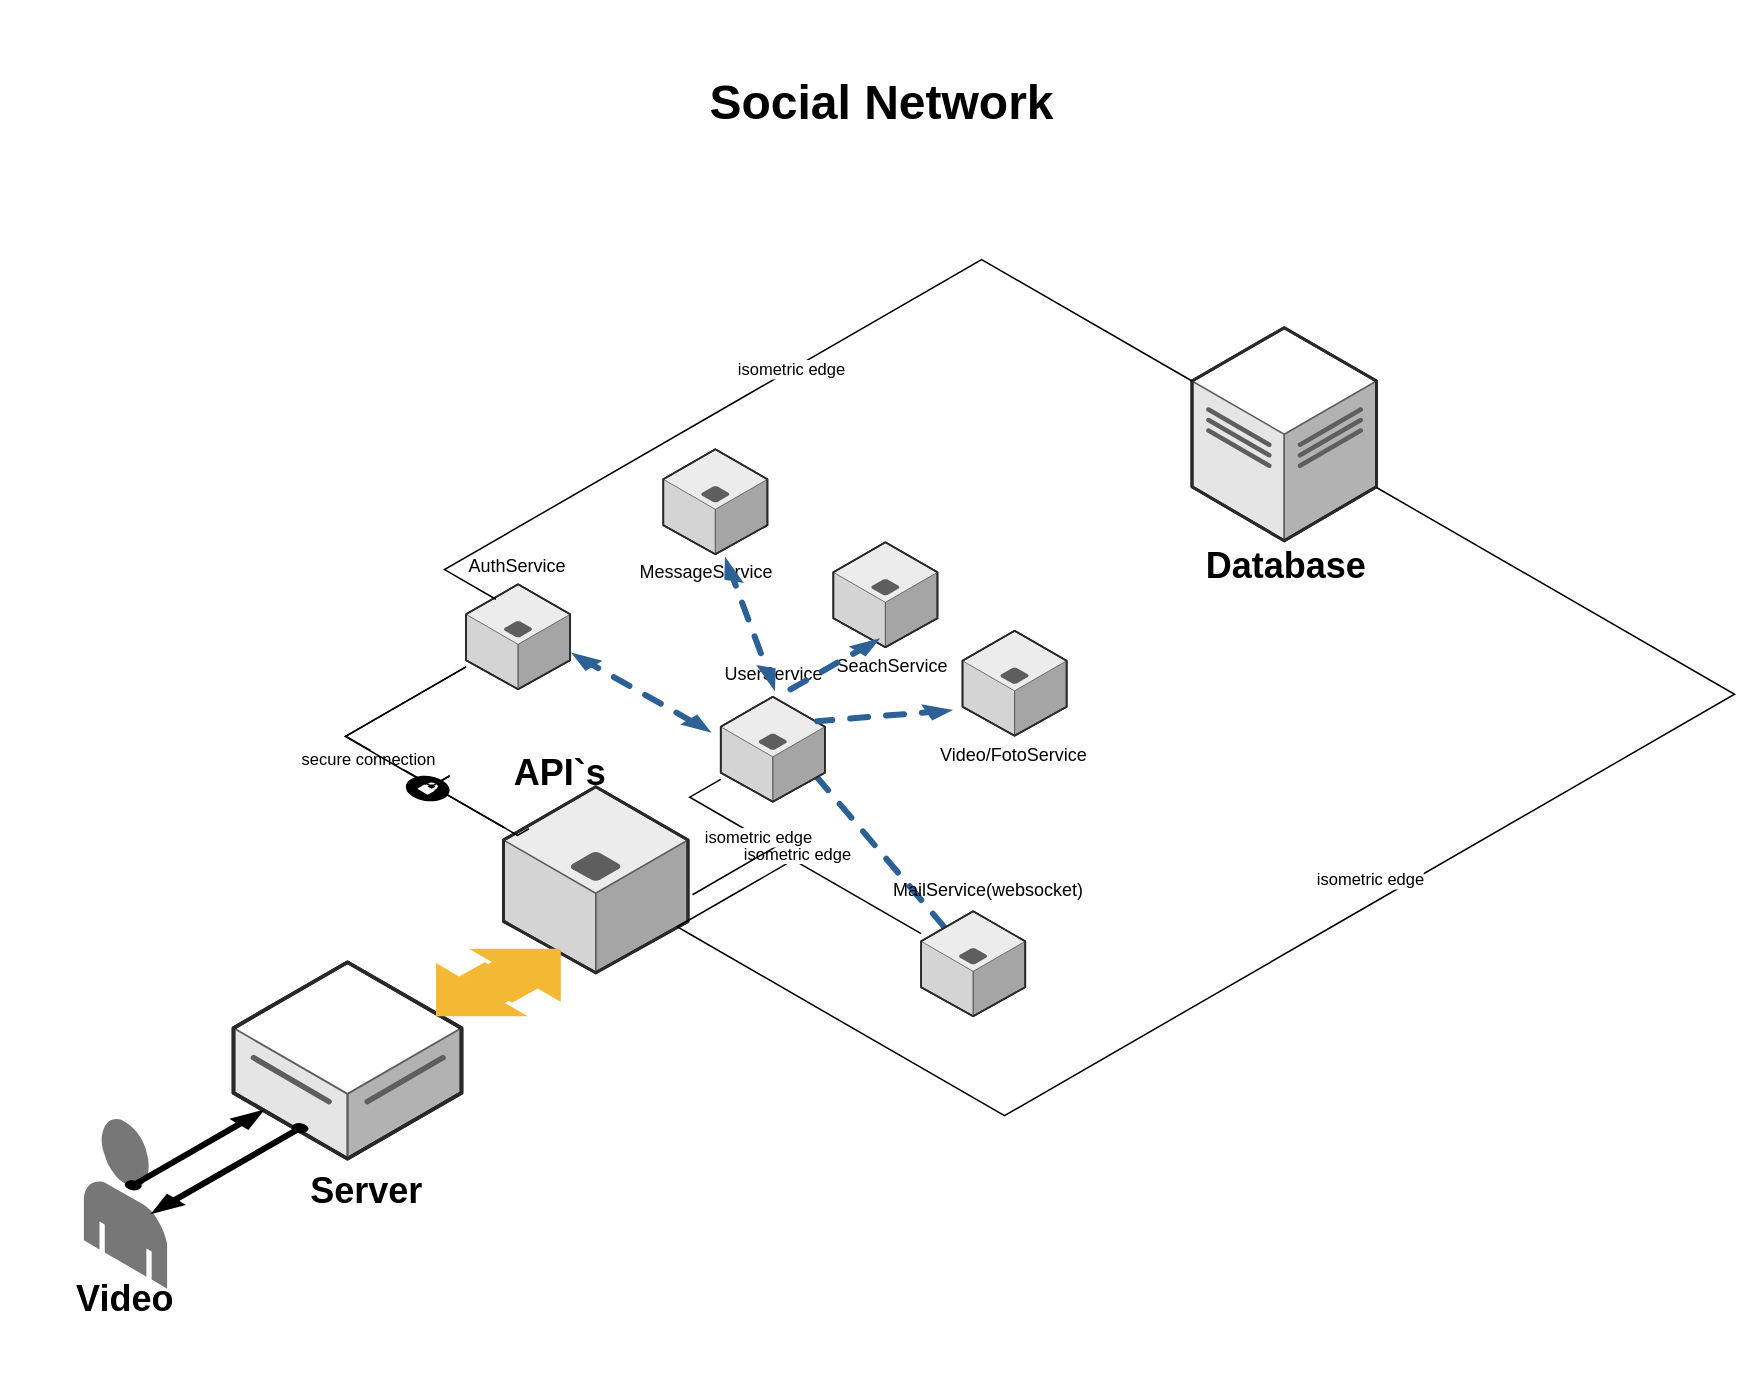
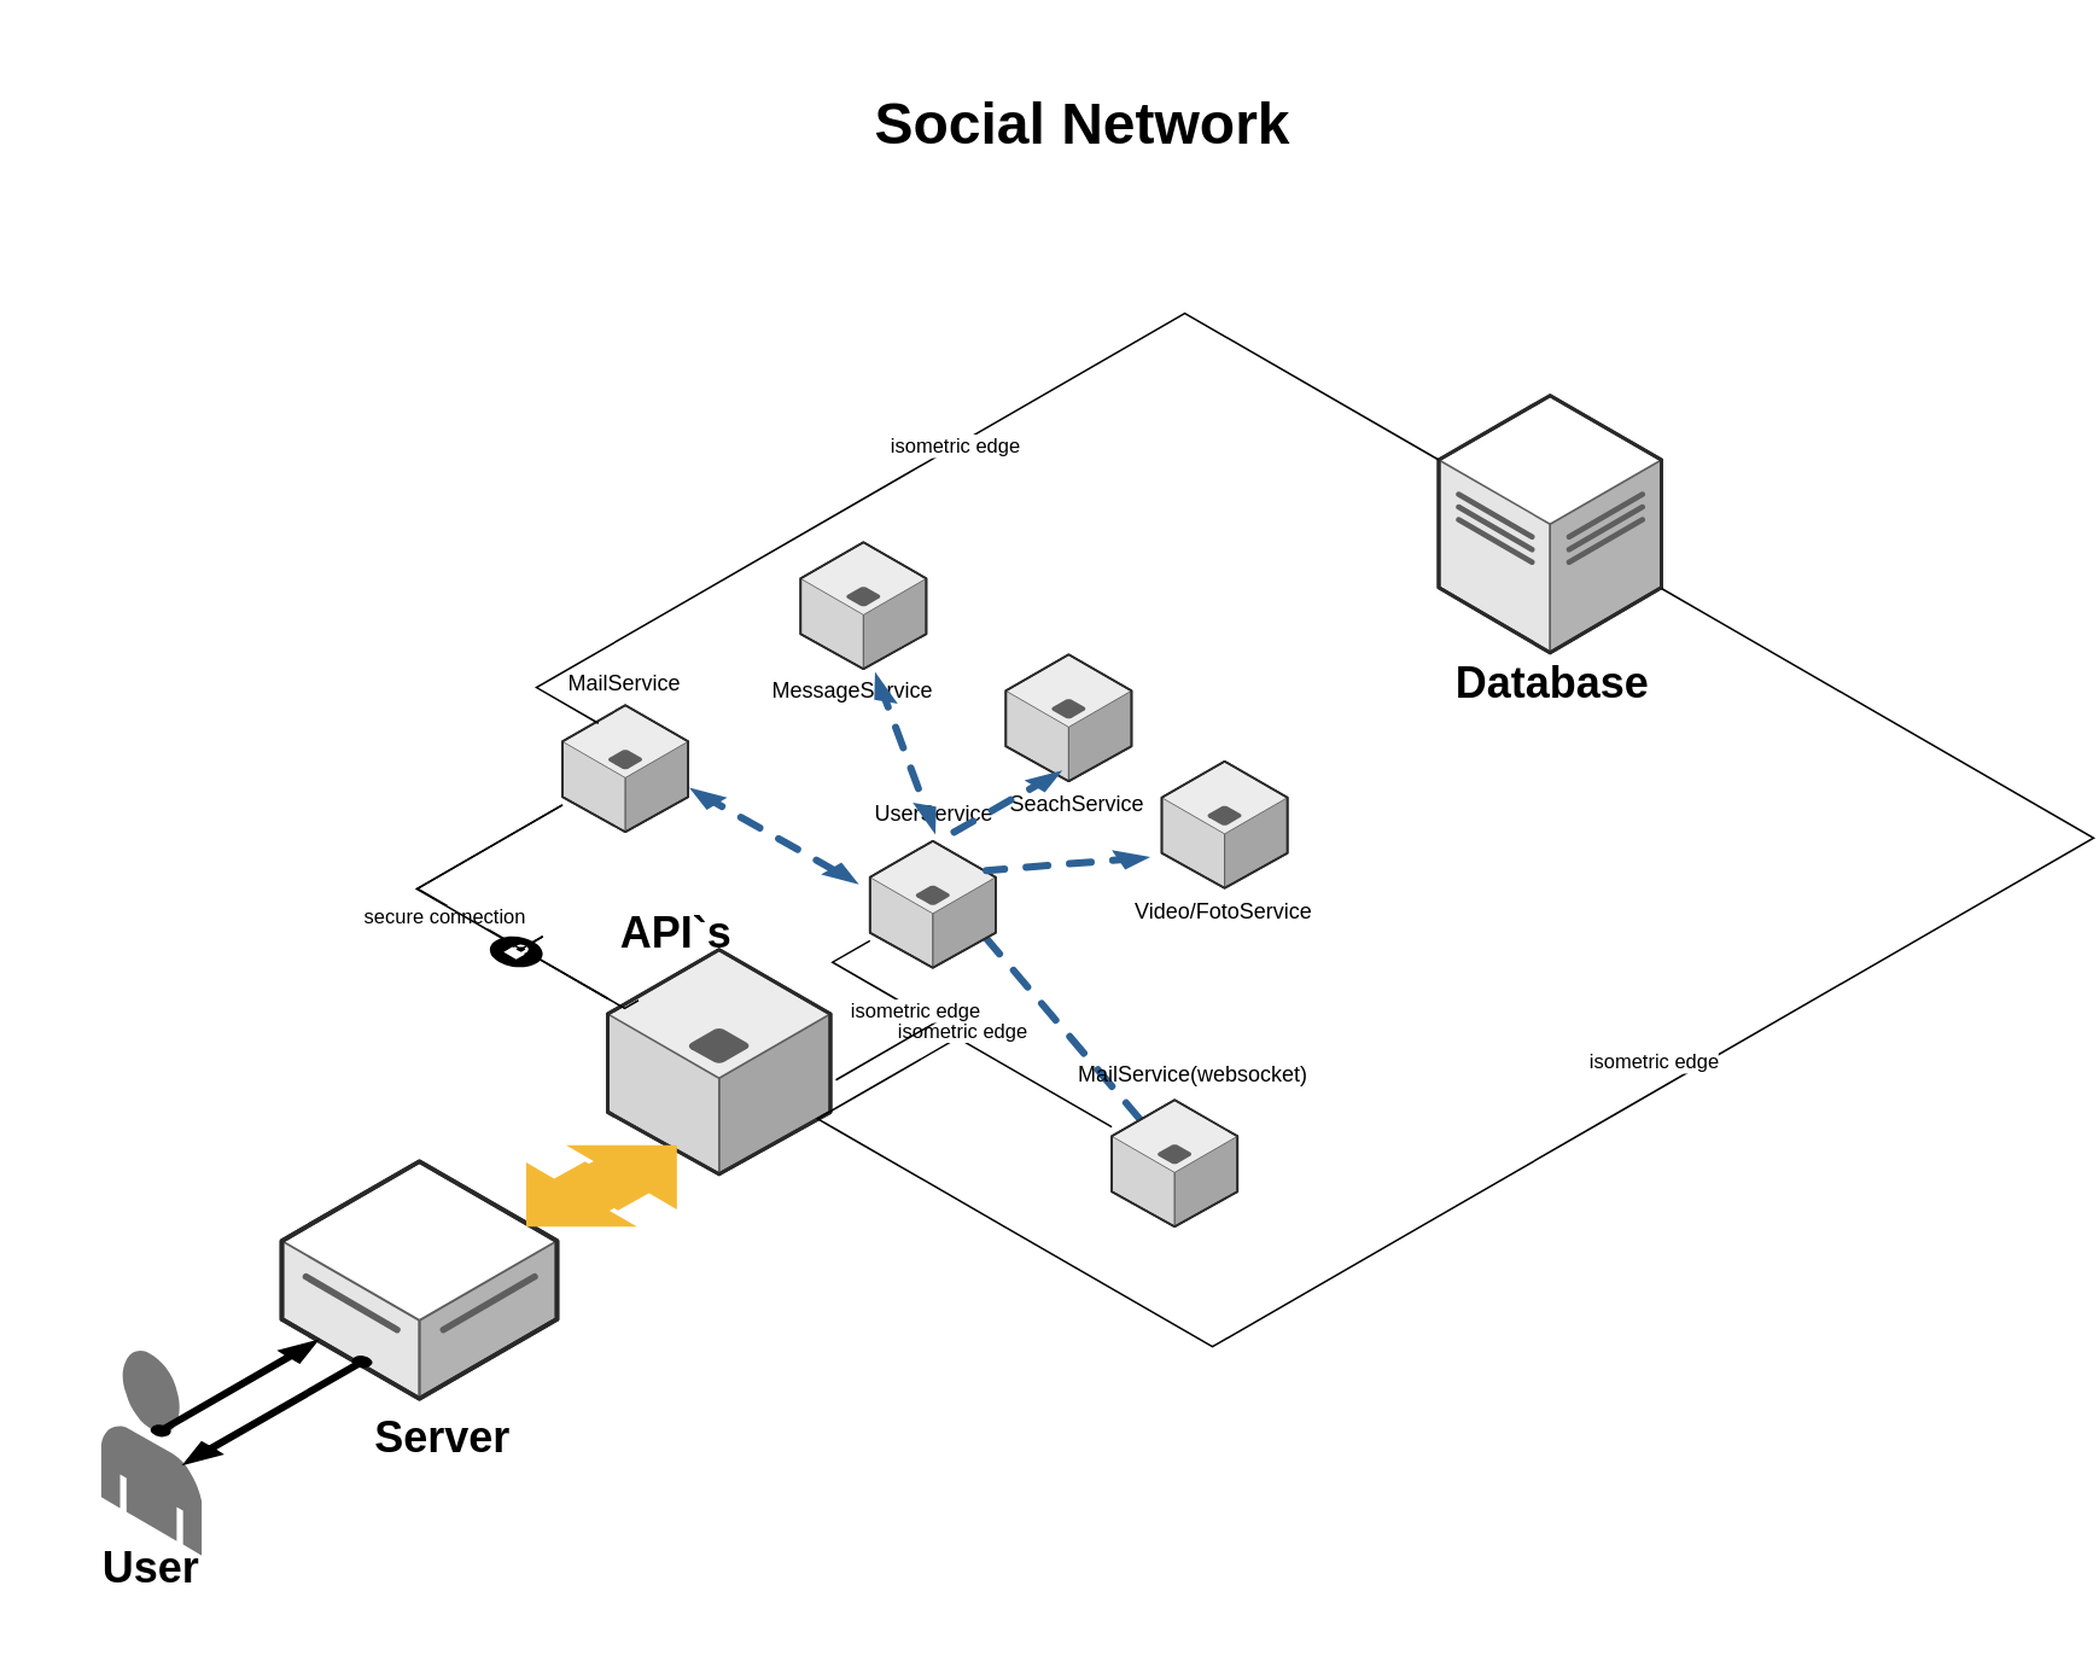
- <mxCell id="41" value="&lt;h1 style=&quot;line-height: 1.5 ; font-size: 32px&quot;&gt;Social Network&lt;/h1&gt;&lt;div&gt;&lt;br&gt;&lt;/div&gt;" style="text;html=1;align=center;verticalAlign=middle;resizable=0;points=[];autosize=1;strokeColor=none;fillColor=none;fontSize=11;" vertex="1" parent="1"><mxGeometry x="465.4" y="20" width="243" height="108" as="geometry" /></mxCell>
+ <mxCell id="41" value="&lt;h1 style=&quot;line-height: 1.5 ; font-size: 32px&quot;&gt;Social Network&lt;/h1&gt;&lt;div&gt;&lt;br&gt;&lt;/div&gt;" style="text;html=1;align=center;verticalAlign=middle;resizable=0;points=[];autosize=1;strokeColor=none;fillColor=none;fontSize=11;" vertex="1" parent="1"><mxGeometry x="475.4" y="20" width="243" height="108" as="geometry" /></mxCell>
- <mxCell id="18" value="AuthService" style="text;html=1;strokeColor=none;fillColor=none;align=center;verticalAlign=middle;whiteSpace=wrap;rounded=0;" vertex="1" parent="1"><mxGeometry x="299.08" y="353" width="91.28" height="48" as="geometry" /></mxCell>
+ <mxCell id="18" value="MailService" style="text;html=1;strokeColor=none;fillColor=none;align=center;verticalAlign=middle;whiteSpace=wrap;rounded=0;" vertex="1" parent="1"><mxGeometry x="299.08" y="353" width="91.28" height="48" as="geometry" /></mxCell>
- <mxCell id="5" value="&lt;h1&gt;Video&lt;/h1&gt;" style="text;html=1;strokeColor=none;fillColor=none;align=center;verticalAlign=middle;whiteSpace=wrap;rounded=0;" vertex="1" parent="1"><mxGeometry x="20" y="830" width="126" height="72" as="geometry" /></mxCell>
+ <mxCell id="5" value="&lt;h1&gt;User&lt;/h1&gt;" style="text;html=1;strokeColor=none;fillColor=none;align=center;verticalAlign=middle;whiteSpace=wrap;rounded=0;" vertex="1" parent="1"><mxGeometry x="20" y="830" width="126" height="72" as="geometry" /></mxCell>
